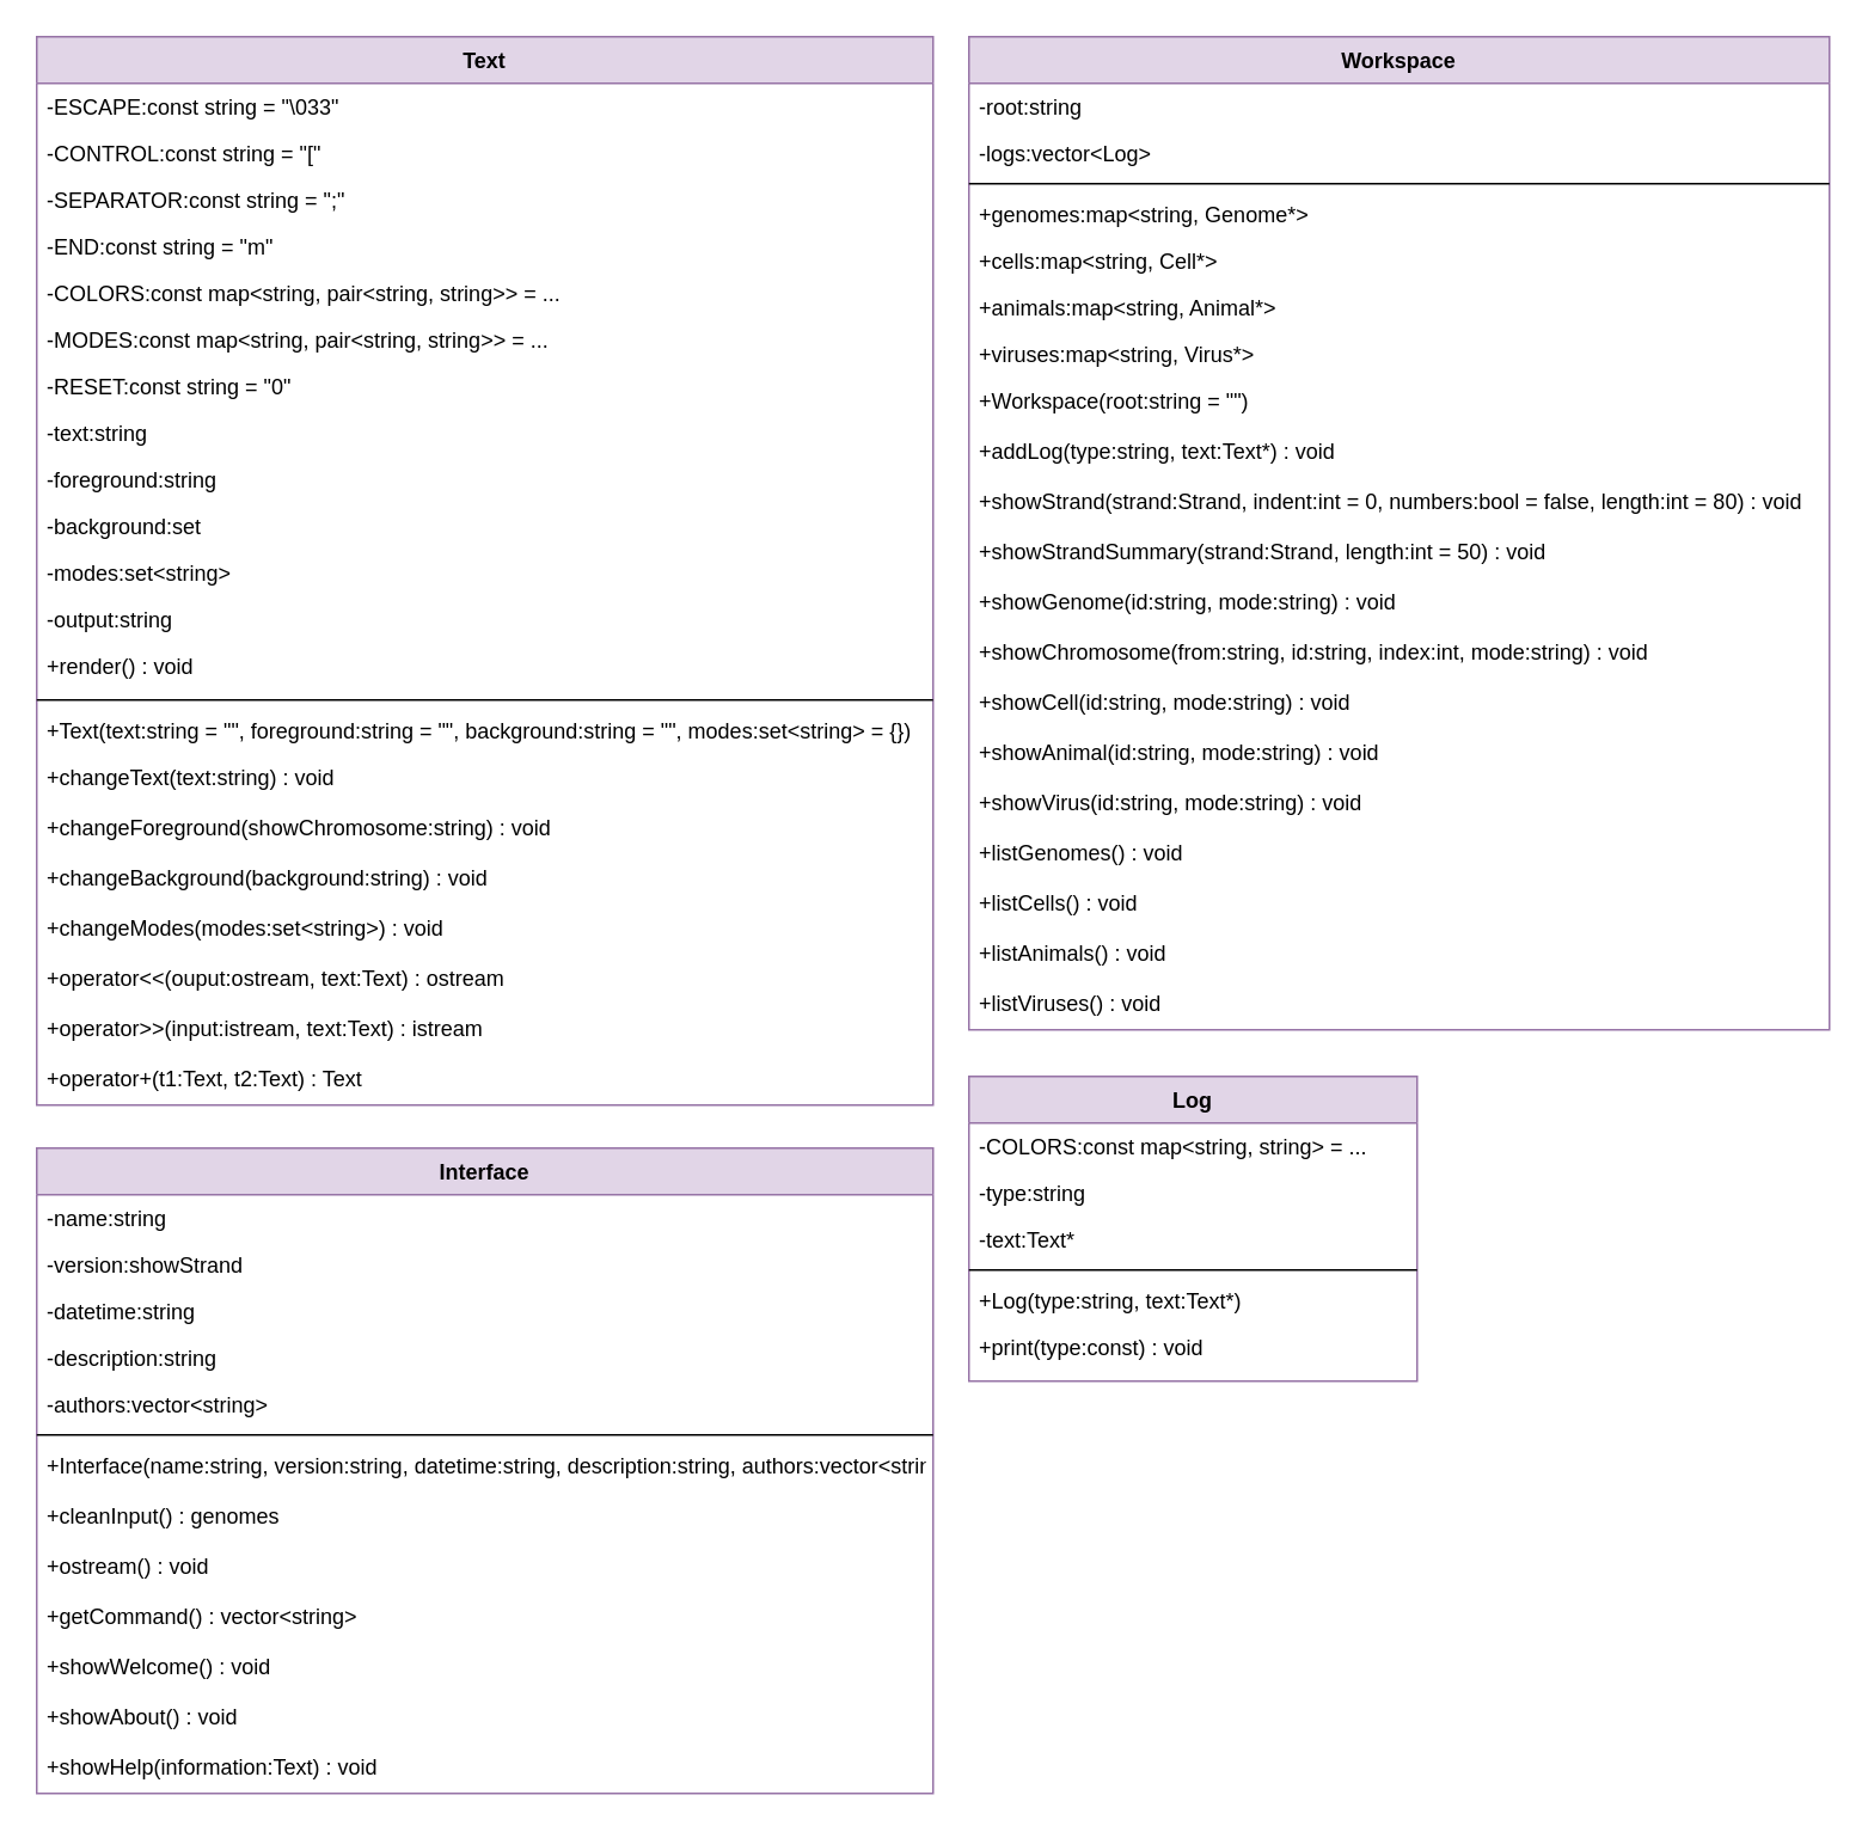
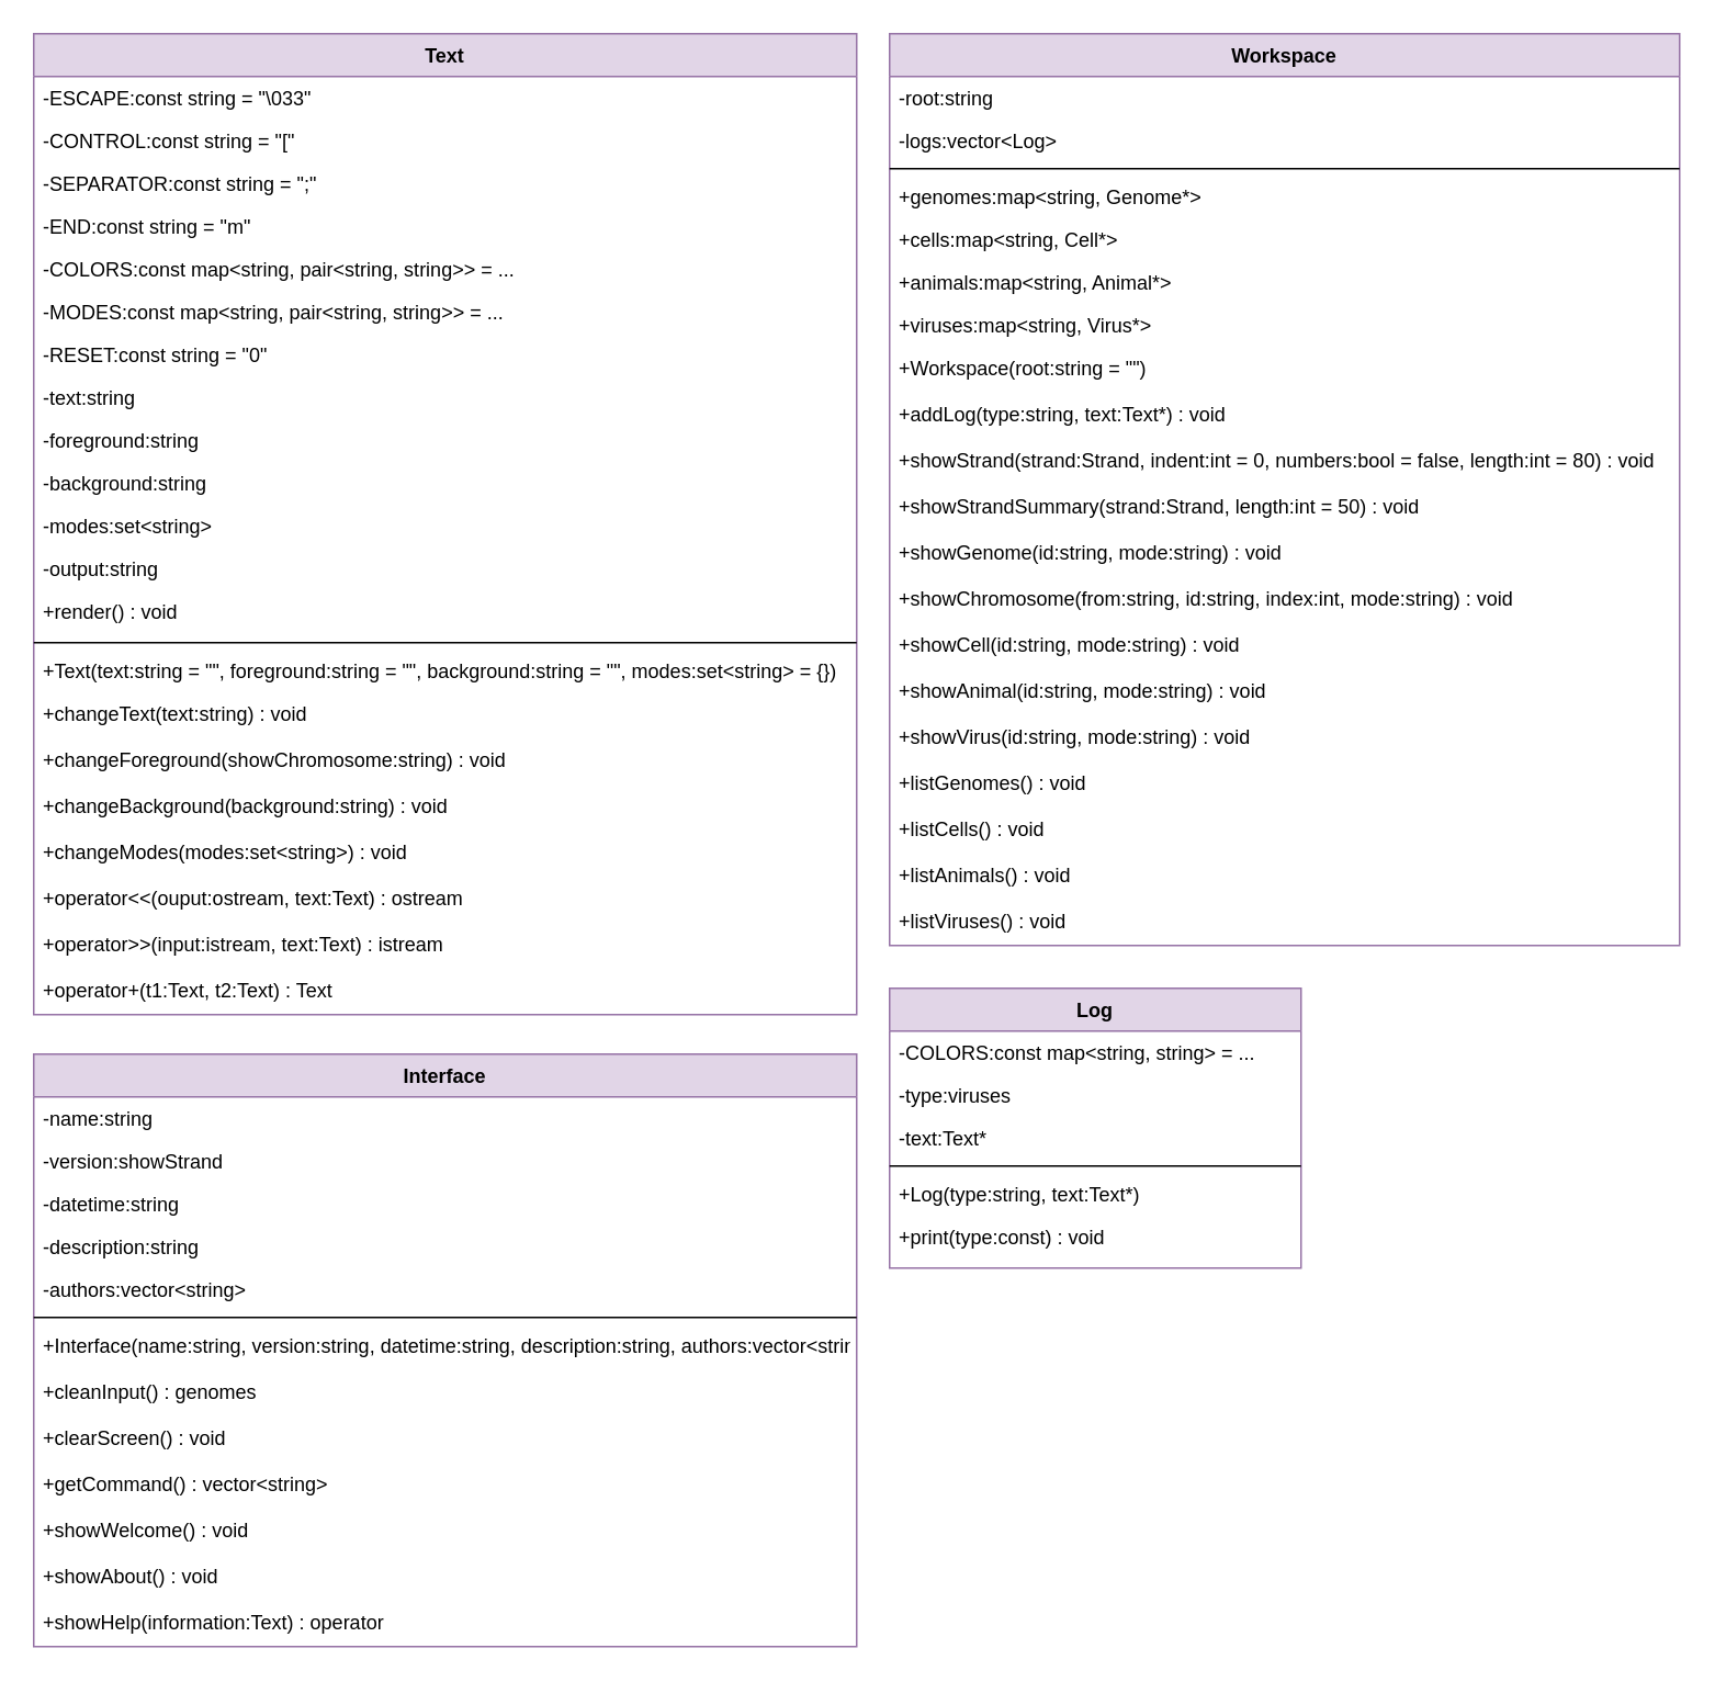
- <mxCell id="12" value="-background:set" style="text;align=left;verticalAlign=top;spacingLeft=4;spacingRight=4;overflow=hidden;rotatable=0;points=[[0,0.5],[1,0.5]];portConstraint=eastwest;" parent="2" vertex="1"><mxGeometry y="260" width="500" height="26" as="geometry" /></mxCell>
+ <mxCell id="12" value="-background:string" style="text;align=left;verticalAlign=top;spacingLeft=4;spacingRight=4;overflow=hidden;rotatable=0;points=[[0,0.5],[1,0.5]];portConstraint=eastwest;" parent="2" vertex="1"><mxGeometry y="260" width="500" height="26" as="geometry" /></mxCell>
- <mxCell id="27" value="-type:string" style="text;align=left;verticalAlign=top;spacingLeft=4;spacingRight=4;overflow=hidden;rotatable=0;points=[[0,0.5],[1,0.5]];portConstraint=eastwest;" parent="25" vertex="1"><mxGeometry y="52" width="250" height="26" as="geometry" /></mxCell>
+ <mxCell id="27" value="-type:viruses" style="text;align=left;verticalAlign=top;spacingLeft=4;spacingRight=4;overflow=hidden;rotatable=0;points=[[0,0.5],[1,0.5]];portConstraint=eastwest;" parent="25" vertex="1"><mxGeometry y="52" width="250" height="26" as="geometry" /></mxCell>
- <mxCell id="62" value="+ostream() : void" style="text;align=left;verticalAlign=top;spacingLeft=4;spacingRight=4;overflow=hidden;rotatable=0;points=[[0,0.5],[1,0.5]];portConstraint=eastwest;" parent="53" vertex="1"><mxGeometry y="220" width="500" height="28" as="geometry" /></mxCell>
+ <mxCell id="62" value="+clearScreen() : void" style="text;align=left;verticalAlign=top;spacingLeft=4;spacingRight=4;overflow=hidden;rotatable=0;points=[[0,0.5],[1,0.5]];portConstraint=eastwest;" parent="53" vertex="1"><mxGeometry y="220" width="500" height="28" as="geometry" /></mxCell>
- <mxCell id="66" value="+showHelp(information:Text) : void" style="text;align=left;verticalAlign=top;spacingLeft=4;spacingRight=4;overflow=hidden;rotatable=0;points=[[0,0.5],[1,0.5]];portConstraint=eastwest;" parent="53" vertex="1"><mxGeometry y="332" width="500" height="28" as="geometry" /></mxCell>
+ <mxCell id="66" value="+showHelp(information:Text) : operator" style="text;align=left;verticalAlign=top;spacingLeft=4;spacingRight=4;overflow=hidden;rotatable=0;points=[[0,0.5],[1,0.5]];portConstraint=eastwest;" parent="53" vertex="1"><mxGeometry y="332" width="500" height="28" as="geometry" /></mxCell>
